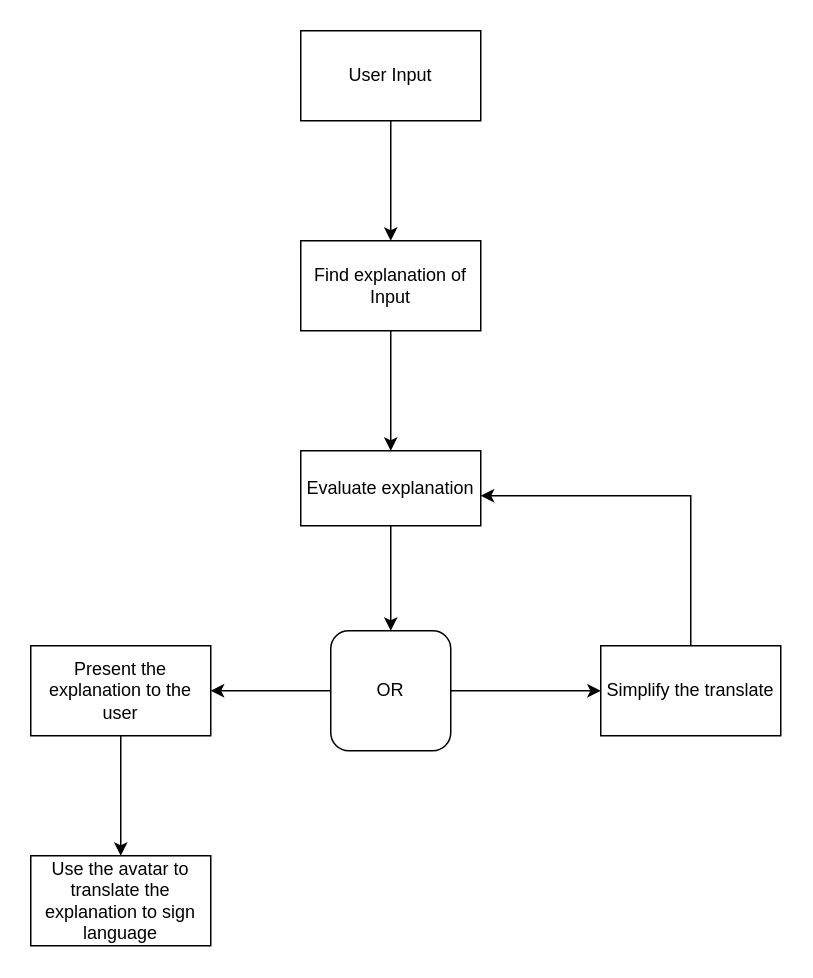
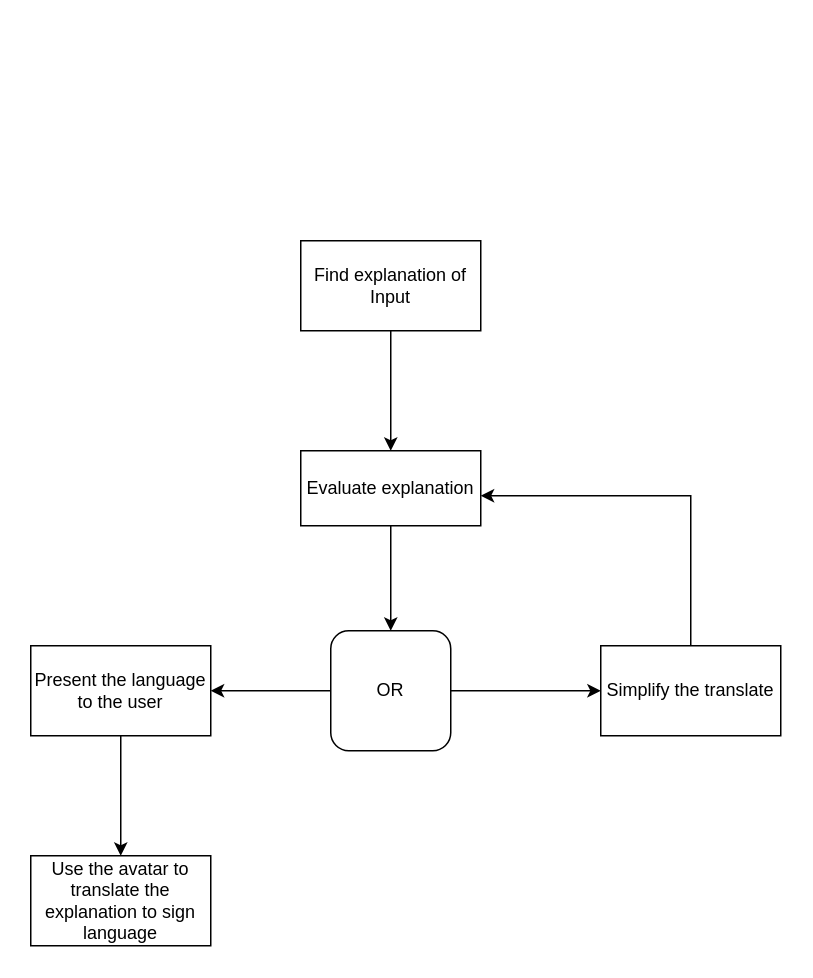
- <mxCell id="3" value="User Input" style="rounded=0;whiteSpace=wrap;html=1;" parent="1" vertex="1"><mxGeometry x="200" y="20" width="120" height="60" as="geometry" /></mxCell>
- <mxCell id="2" value="" style="edgeStyle=orthogonalEdgeStyle;rounded=0;orthogonalLoop=1;jettySize=auto;html=1;" parent="1" source="3" target="5" edge="1"><mxGeometry relative="1" as="geometry" /></mxCell>
- <mxCell id="12" value="Present the explanation to the user" style="rounded=0;whiteSpace=wrap;html=1;" parent="1" vertex="1"><mxGeometry x="20" y="430" width="120" height="60" as="geometry" /></mxCell>
+ <mxCell id="12" value="Present the language to the user" style="rounded=0;whiteSpace=wrap;html=1;" parent="1" vertex="1"><mxGeometry x="20" y="430" width="120" height="60" as="geometry" /></mxCell>
